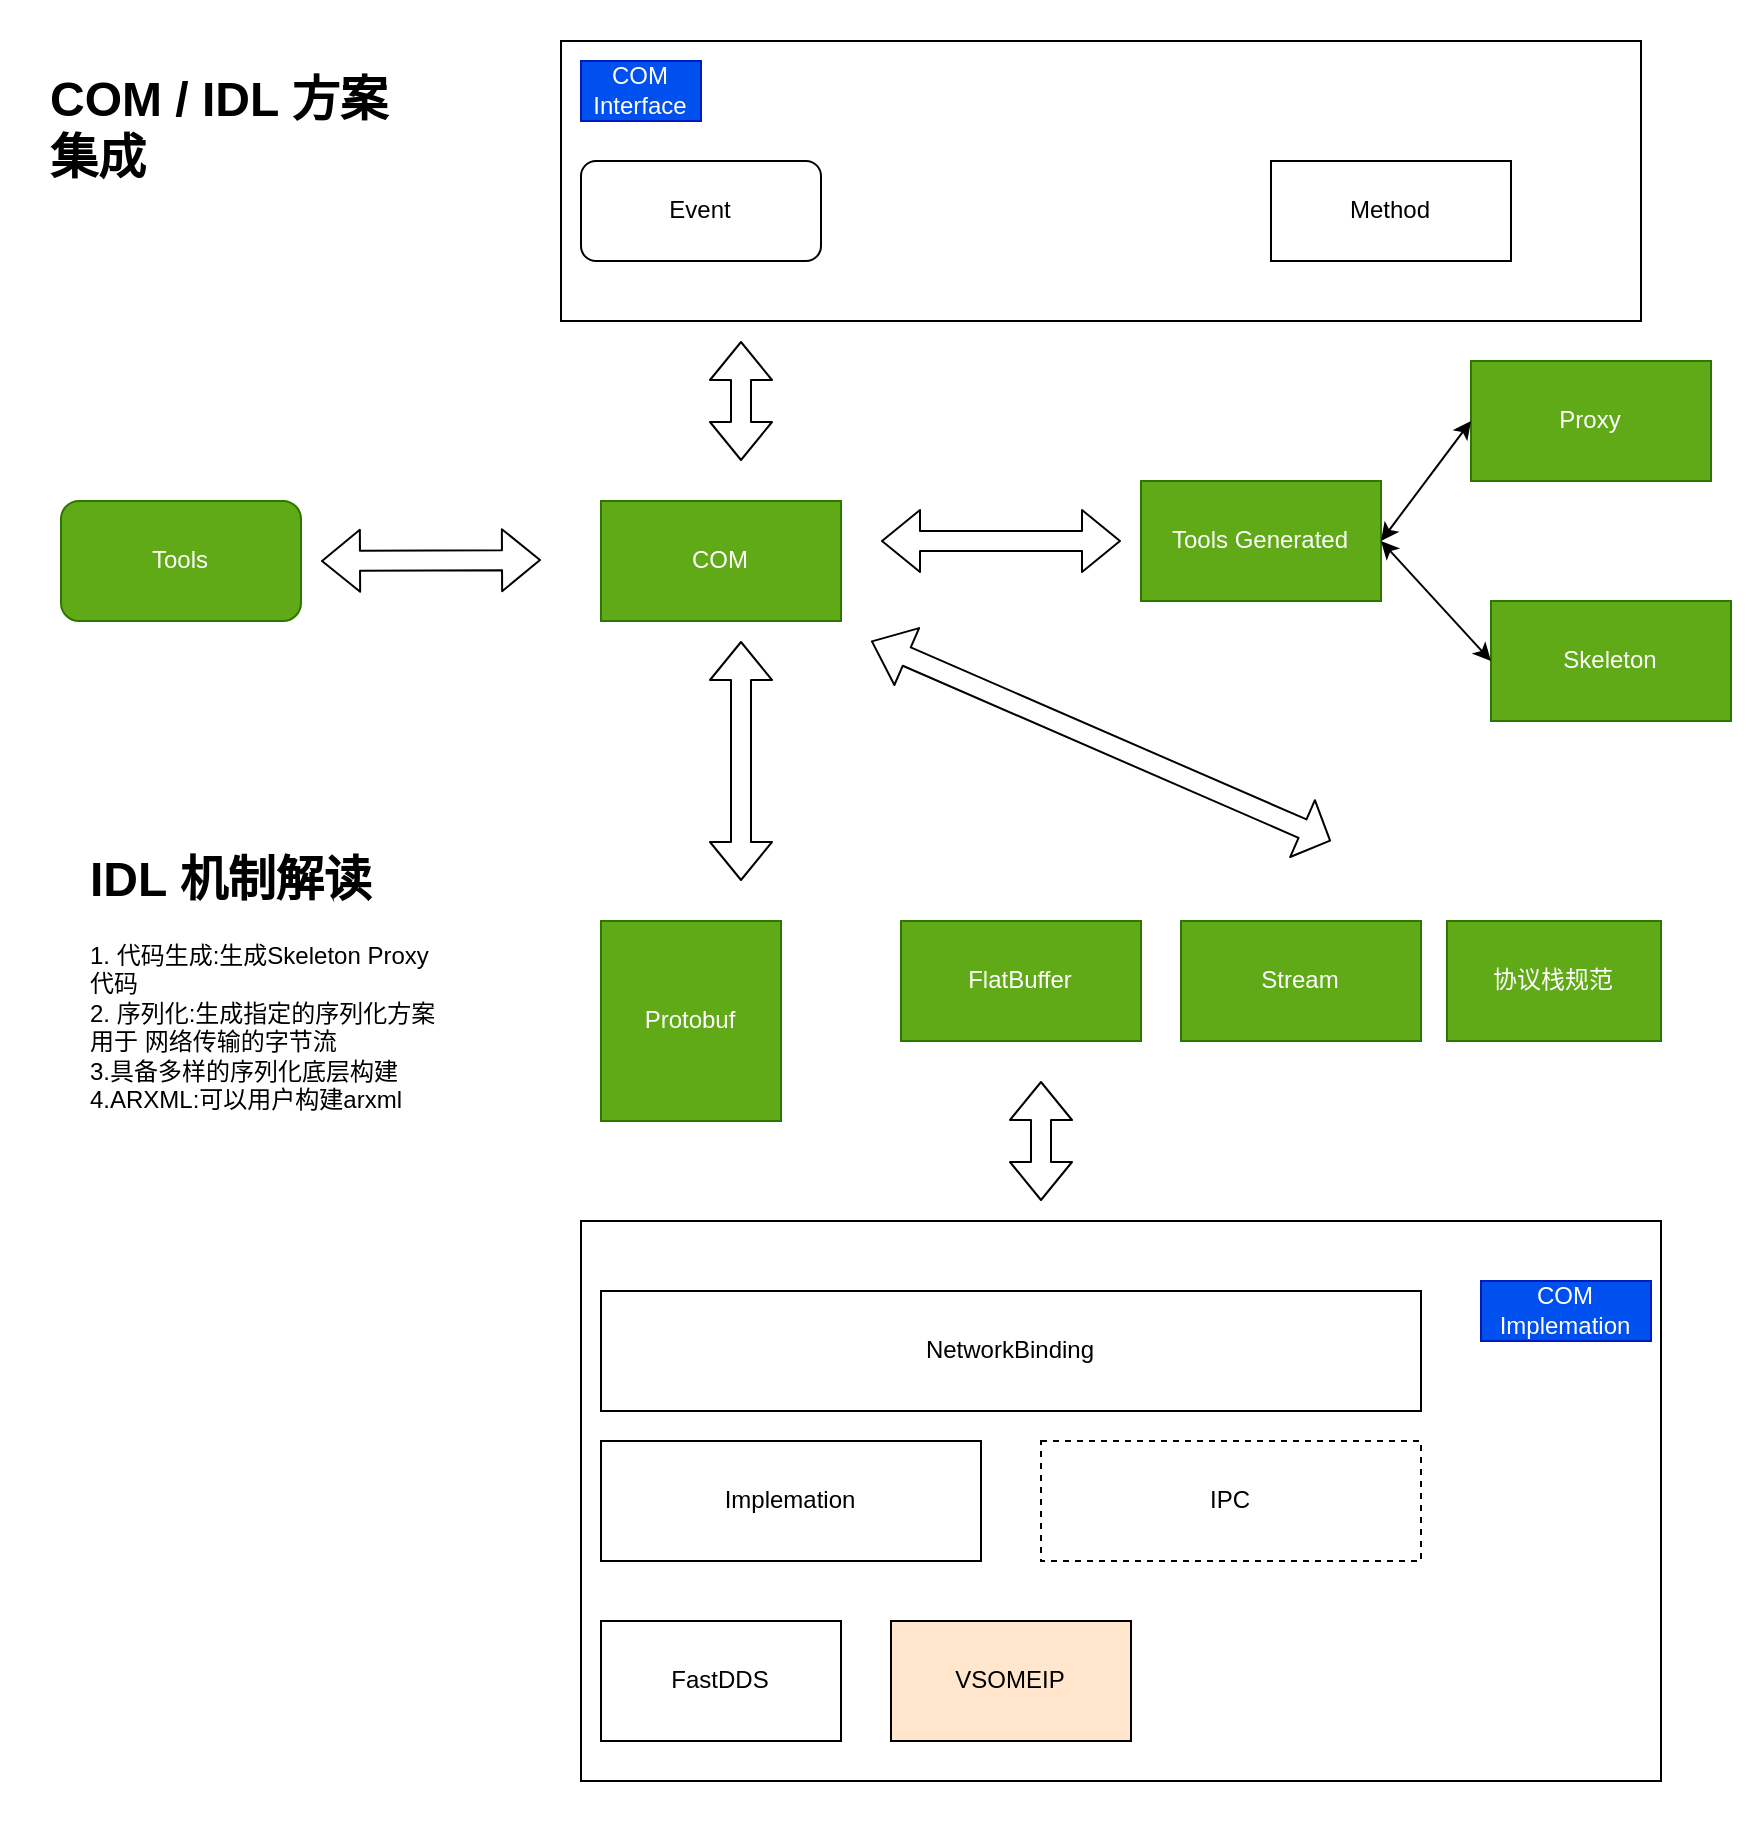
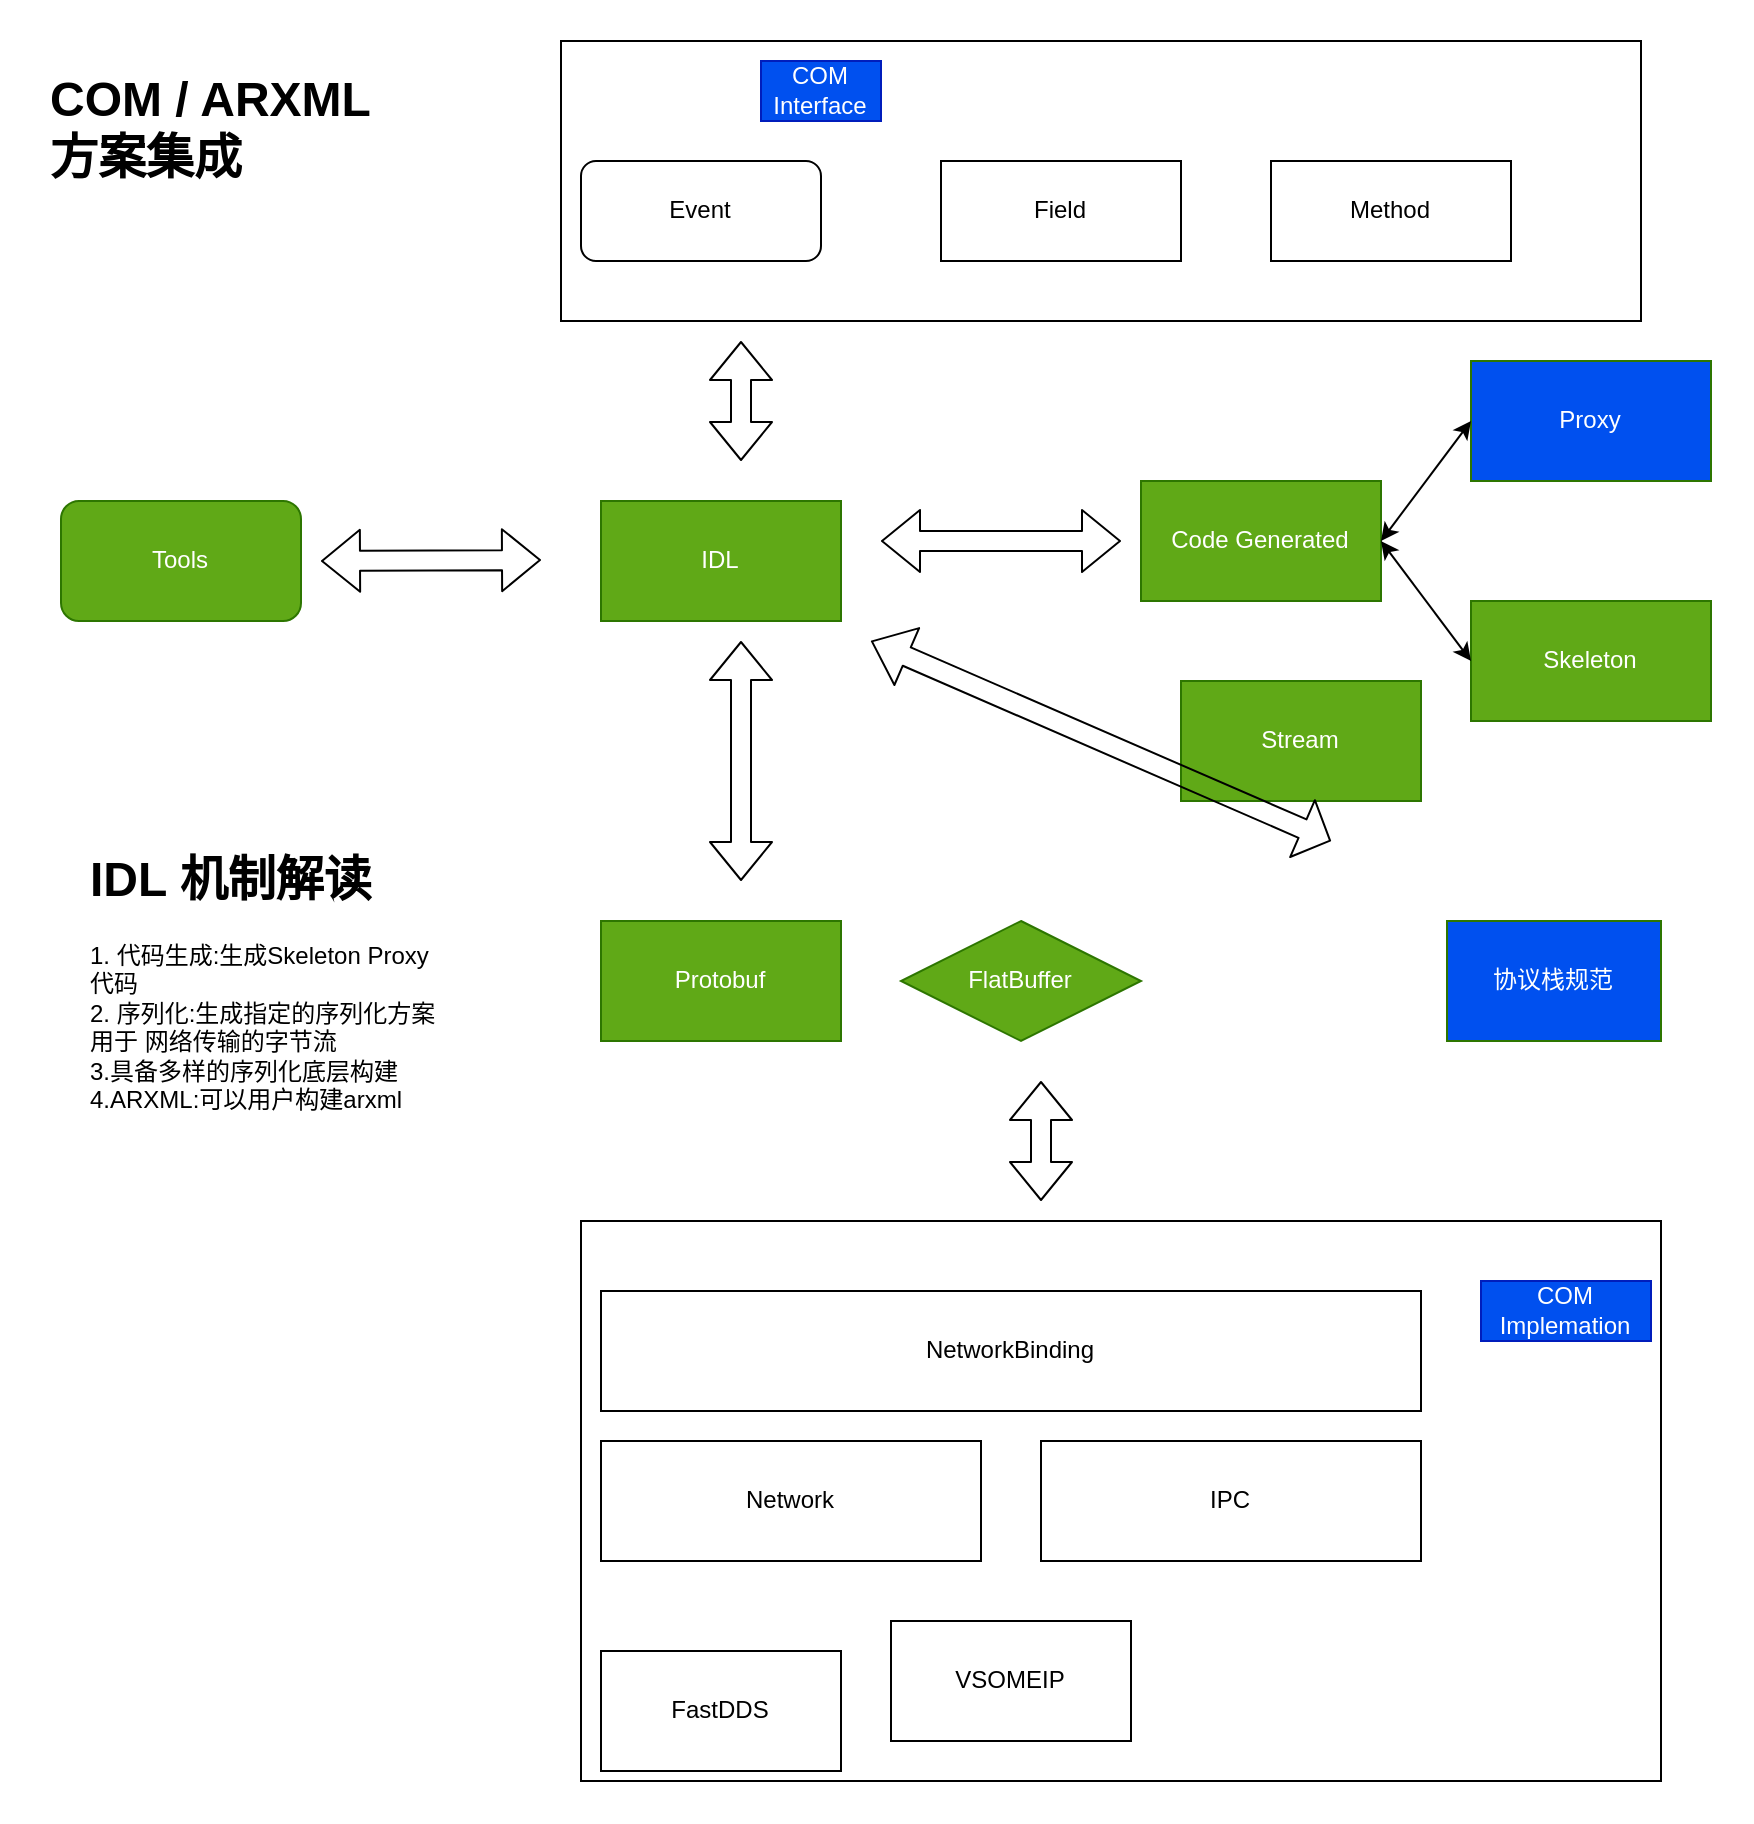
- <mxCell id="30" value="&lt;h1&gt;COM / IDL 方案集成&lt;/h1&gt;" style="text;html=1;strokeColor=none;fillColor=none;spacing=5;spacingTop=-20;whiteSpace=wrap;overflow=hidden;rounded=0;" parent="1" vertex="1"><mxGeometry x="20" y="30" width="190" height="120" as="geometry" /></mxCell>
+ <mxCell id="30" value="&lt;h1&gt;COM / ARXML 方案集成&lt;/h1&gt;" style="text;html=1;strokeColor=none;fillColor=none;spacing=5;spacingTop=-20;whiteSpace=wrap;overflow=hidden;rounded=0;" parent="1" vertex="1"><mxGeometry x="20" y="30" width="190" height="120" as="geometry" /></mxCell>
- <mxCell id="27" value="COM&lt;br&gt;Interface" style="text;html=1;strokeColor=#001DBC;fillColor=#0050ef;align=center;verticalAlign=middle;whiteSpace=wrap;rounded=0;fontColor=#ffffff;" parent="1" vertex="1"><mxGeometry x="290" y="30" width="60" height="30" as="geometry" /></mxCell>
+ <mxCell id="27" value="COM&lt;br&gt;Interface" style="text;html=1;strokeColor=#001DBC;fillColor=#0050ef;align=center;verticalAlign=middle;whiteSpace=wrap;rounded=0;fontColor=#ffffff;" parent="1" vertex="1"><mxGeometry x="380" y="30" width="60" height="30" as="geometry" /></mxCell>
+ <mxCell id="12" value="Field" style="rounded=0;whiteSpace=wrap;html=1;" parent="1" vertex="1"><mxGeometry x="470" y="80" width="120" height="50" as="geometry" /></mxCell>
- <mxCell id="8" value="Proxy" style="rounded=0;whiteSpace=wrap;html=1;fillColor=#60a917;fontColor=#ffffff;strokeColor=#2D7600;" parent="1" vertex="1"><mxGeometry x="735" y="180" width="120" height="60" as="geometry" /></mxCell>
+ <mxCell id="8" value="Proxy" style="rounded=0;whiteSpace=wrap;html=1;fillColor=#0050ef;fontColor=#ffffff;strokeColor=#2D7600;" parent="1" vertex="1"><mxGeometry x="735" y="180" width="120" height="60" as="geometry" /></mxCell>
- <mxCell id="15" value="Tools Generated" style="rounded=0;whiteSpace=wrap;html=1;fillColor=#60a917;fontColor=#ffffff;strokeColor=#2D7600;" parent="1" vertex="1"><mxGeometry x="570" y="240" width="120" height="60" as="geometry" /></mxCell>
+ <mxCell id="15" value="Code Generated" style="rounded=0;whiteSpace=wrap;html=1;fillColor=#60a917;fontColor=#ffffff;strokeColor=#2D7600;" parent="1" vertex="1"><mxGeometry x="570" y="240" width="120" height="60" as="geometry" /></mxCell>
- <mxCell id="4" value="COM" style="rounded=0;whiteSpace=wrap;html=1;fillColor=#60a917;fontColor=#ffffff;strokeColor=#2D7600;" parent="1" vertex="1"><mxGeometry x="300" y="250" width="120" height="60" as="geometry" /></mxCell>
+ <mxCell id="4" value="IDL" style="rounded=0;whiteSpace=wrap;html=1;fillColor=#60a917;fontColor=#ffffff;strokeColor=#2D7600;" parent="1" vertex="1"><mxGeometry x="300" y="250" width="120" height="60" as="geometry" /></mxCell>
- <mxCell id="7" value="Skeleton" style="rounded=0;whiteSpace=wrap;html=1;fillColor=#60a917;fontColor=#ffffff;strokeColor=#2D7600;" parent="1" vertex="1"><mxGeometry x="745" y="300" width="120" height="60" as="geometry" /></mxCell>
+ <mxCell id="7" value="Skeleton" style="rounded=0;whiteSpace=wrap;html=1;fillColor=#60a917;fontColor=#ffffff;strokeColor=#2D7600;" parent="1" vertex="1"><mxGeometry x="735" y="300" width="120" height="60" as="geometry" /></mxCell>
- <mxCell id="6" value="FlatBuffer" style="rounded=0;whiteSpace=wrap;html=1;fillColor=#60a917;fontColor=#ffffff;strokeColor=#2D7600;" parent="1" vertex="1"><mxGeometry x="450" y="460" width="120" height="60" as="geometry" /></mxCell>
+ <mxCell id="6" value="FlatBuffer" style="rhombus;whiteSpace=wrap;html=1;fillColor=#60a917;fontColor=#ffffff;strokeColor=#2D7600;" parent="1" vertex="1"><mxGeometry x="450" y="460" width="120" height="60" as="geometry" /></mxCell>
- <mxCell id="13" value="Stream" style="rounded=0;whiteSpace=wrap;html=1;fillColor=#60a917;fontColor=#ffffff;strokeColor=#2D7600;" parent="1" vertex="1"><mxGeometry x="590" y="460" width="120" height="60" as="geometry" /></mxCell>
+ <mxCell id="13" value="Stream" style="rounded=0;whiteSpace=wrap;html=1;fillColor=#60a917;fontColor=#ffffff;strokeColor=#2D7600;" parent="1" vertex="1"><mxGeometry x="590" y="340" width="120" height="60" as="geometry" /></mxCell>
- <mxCell id="31" value="协议栈规范" style="rounded=0;whiteSpace=wrap;html=1;fillColor=#60a917;fontColor=#ffffff;strokeColor=#2D7600;" parent="1" vertex="1"><mxGeometry x="723" y="460" width="107" height="60" as="geometry" /></mxCell>
+ <mxCell id="31" value="协议栈规范" style="rounded=0;whiteSpace=wrap;html=1;fillColor=#0050ef;fontColor=#ffffff;strokeColor=#2D7600;" parent="1" vertex="1"><mxGeometry x="723" y="460" width="107" height="60" as="geometry" /></mxCell>
- <mxCell id="5" value="Protobuf" style="rounded=0;whiteSpace=wrap;html=1;fillColor=#60a917;fontColor=#ffffff;strokeColor=#2D7600;" parent="1" vertex="1"><mxGeometry x="300" y="460" width="90" height="100" as="geometry" /></mxCell>
+ <mxCell id="5" value="Protobuf" style="rounded=0;whiteSpace=wrap;html=1;fillColor=#60a917;fontColor=#ffffff;strokeColor=#2D7600;" parent="1" vertex="1"><mxGeometry x="300" y="460" width="120" height="60" as="geometry" /></mxCell>
- <mxCell id="9" value="Implemation" style="rounded=0;whiteSpace=wrap;html=1;" parent="1" vertex="1"><mxGeometry x="300" y="720" width="190" height="60" as="geometry" /></mxCell>
+ <mxCell id="9" value="Network" style="rounded=0;whiteSpace=wrap;html=1;" parent="1" vertex="1"><mxGeometry x="300" y="720" width="190" height="60" as="geometry" /></mxCell>
- <mxCell id="10" value="IPC" style="rounded=0;whiteSpace=wrap;html=1;dashed=1;" parent="1" vertex="1"><mxGeometry x="520" y="720" width="190" height="60" as="geometry" /></mxCell>
+ <mxCell id="10" value="IPC" style="rounded=0;whiteSpace=wrap;html=1;" parent="1" vertex="1"><mxGeometry x="520" y="720" width="190" height="60" as="geometry" /></mxCell>
- <mxCell id="16" value="FastDDS" style="rounded=0;whiteSpace=wrap;html=1;" parent="1" vertex="1"><mxGeometry x="300" y="810" width="120" height="60" as="geometry" /></mxCell>
+ <mxCell id="16" value="FastDDS" style="rounded=0;whiteSpace=wrap;html=1;" parent="1" vertex="1"><mxGeometry x="300" y="825" width="120" height="60" as="geometry" /></mxCell>
- <mxCell id="17" value="VSOMEIP" style="rounded=0;whiteSpace=wrap;html=1;fillColor=#ffe6cc;" parent="1" vertex="1"><mxGeometry x="445" y="810" width="120" height="60" as="geometry" /></mxCell>
+ <mxCell id="17" value="VSOMEIP" style="rounded=0;whiteSpace=wrap;html=1;" parent="1" vertex="1"><mxGeometry x="445" y="810" width="120" height="60" as="geometry" /></mxCell>
